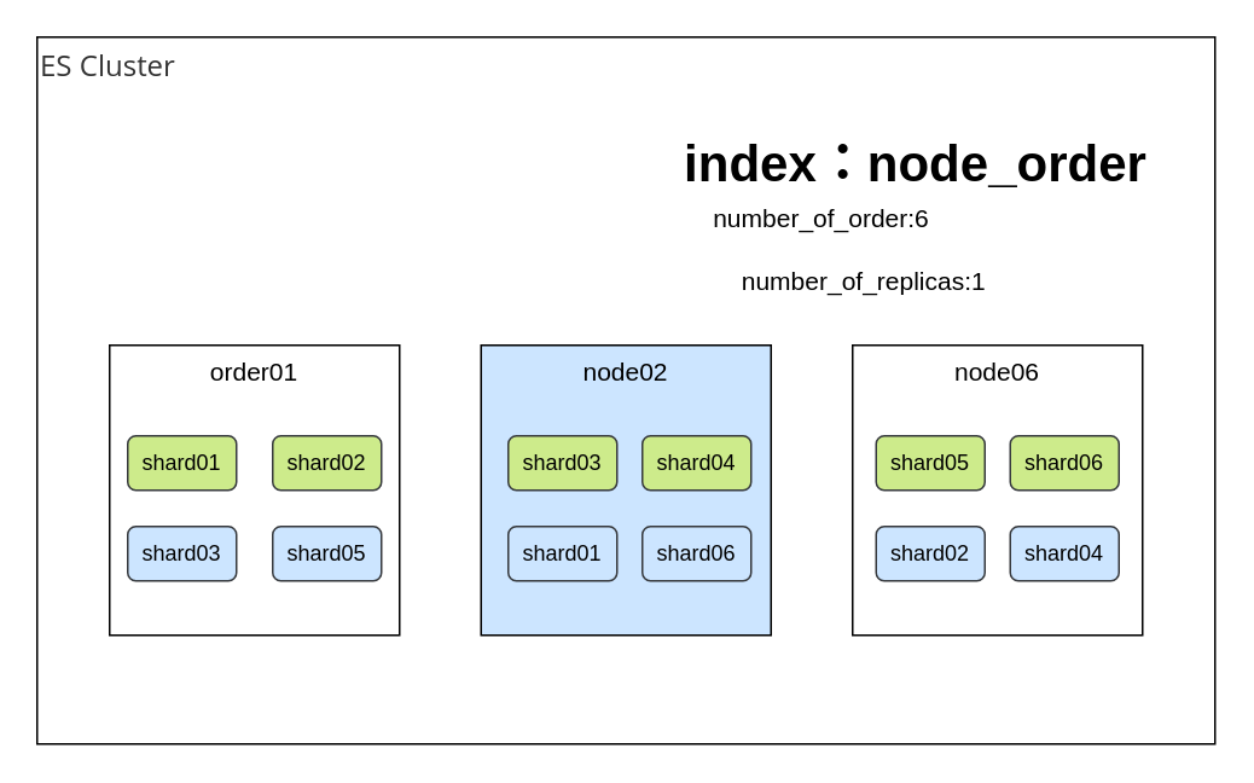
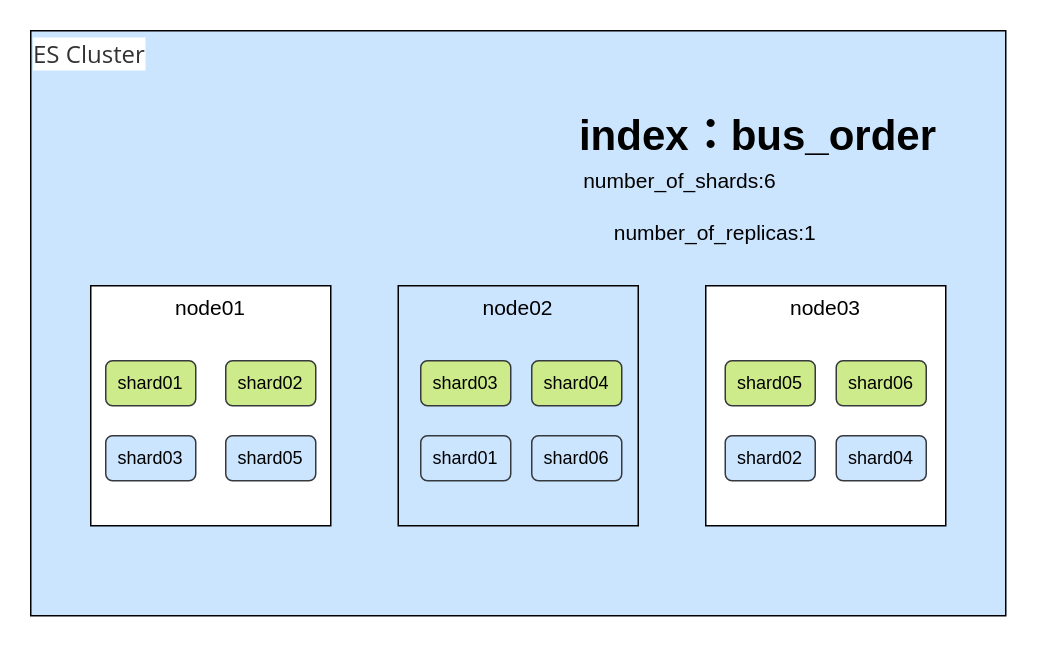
- <mxCell id="2" value="&lt;span style=&quot;color: rgb(51, 51, 51); font-family: &amp;quot;open sans&amp;quot;, &amp;quot;clear sans&amp;quot;, &amp;quot;helvetica neue&amp;quot;, helvetica, arial, &amp;quot;segoe ui emoji&amp;quot;, sans-serif; font-size: 16px; background-color: rgb(255, 255, 255);&quot;&gt;ES Cluster&lt;/span&gt;" style="rounded=0;whiteSpace=wrap;html=1;align=left;verticalAlign=top;" vertex="1" parent="1"><mxGeometry x="20" y="20" width="650" height="390" as="geometry" /></mxCell>
+ <mxCell id="2" value="&lt;span style=&quot;color: rgb(51, 51, 51); font-family: &amp;quot;open sans&amp;quot;, &amp;quot;clear sans&amp;quot;, &amp;quot;helvetica neue&amp;quot;, helvetica, arial, &amp;quot;segoe ui emoji&amp;quot;, sans-serif; font-size: 16px; background-color: rgb(255, 255, 255);&quot;&gt;ES Cluster&lt;/span&gt;" style="rounded=0;whiteSpace=wrap;html=1;align=left;verticalAlign=top;fillColor=#cce5ff;" vertex="1" parent="1"><mxGeometry x="20" y="20" width="650" height="390" as="geometry" /></mxCell>
- <mxCell id="6" value="&lt;h1 style=&quot;text-align: left&quot;&gt;index：node_order&lt;/h1&gt;" style="text;html=1;strokeColor=none;fillColor=none;align=center;verticalAlign=middle;whiteSpace=wrap;rounded=0;fontSize=14;" vertex="1" parent="1"><mxGeometry x="370" y="60" width="270" height="60" as="geometry" /></mxCell>
+ <mxCell id="6" value="&lt;h1 style=&quot;text-align: left&quot;&gt;index：bus_order&lt;/h1&gt;" style="text;html=1;strokeColor=none;fillColor=none;align=center;verticalAlign=middle;whiteSpace=wrap;rounded=0;fontSize=14;" vertex="1" parent="1"><mxGeometry x="370" y="60" width="270" height="60" as="geometry" /></mxCell>
- <mxCell id="7" value="&lt;p style=&quot;text-align: left&quot;&gt;number_of_order:6&lt;/p&gt;" style="text;html=1;strokeColor=none;fillColor=none;align=center;verticalAlign=middle;whiteSpace=wrap;rounded=0;fontSize=14;" vertex="1" parent="1"><mxGeometry x="383" y="110" width="140" height="20" as="geometry" /></mxCell>
+ <mxCell id="7" value="&lt;p style=&quot;text-align: left&quot;&gt;number_of_shards:6&lt;/p&gt;" style="text;html=1;strokeColor=none;fillColor=none;align=center;verticalAlign=middle;whiteSpace=wrap;rounded=0;fontSize=14;" vertex="1" parent="1"><mxGeometry x="383" y="110" width="140" height="20" as="geometry" /></mxCell>
- <mxCell id="3" value="order01" style="whiteSpace=wrap;html=1;aspect=fixed;align=center;verticalAlign=top;fontSize=14;" vertex="1" parent="1"><mxGeometry x="60" y="190" width="160" height="160" as="geometry" /></mxCell>
+ <mxCell id="3" value="node01" style="whiteSpace=wrap;html=1;aspect=fixed;align=center;verticalAlign=top;fontSize=14;" vertex="1" parent="1"><mxGeometry x="60" y="190" width="160" height="160" as="geometry" /></mxCell>
- <mxCell id="5" value="node06" style="whiteSpace=wrap;html=1;aspect=fixed;align=center;verticalAlign=top;fontSize=14;" vertex="1" parent="1"><mxGeometry x="470" y="190" width="160" height="160" as="geometry" /></mxCell>
+ <mxCell id="5" value="node03" style="whiteSpace=wrap;html=1;aspect=fixed;align=center;verticalAlign=top;fontSize=14;" vertex="1" parent="1"><mxGeometry x="470" y="190" width="160" height="160" as="geometry" /></mxCell>
